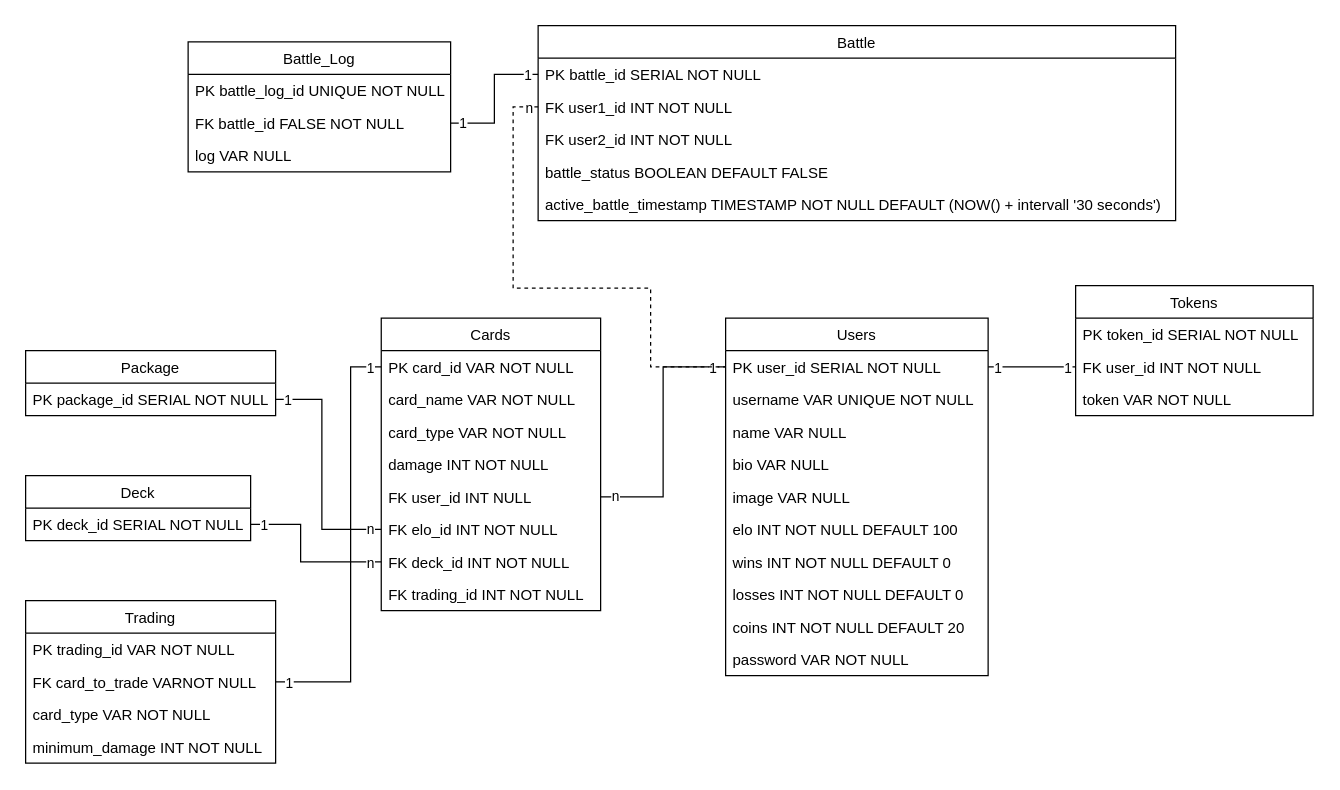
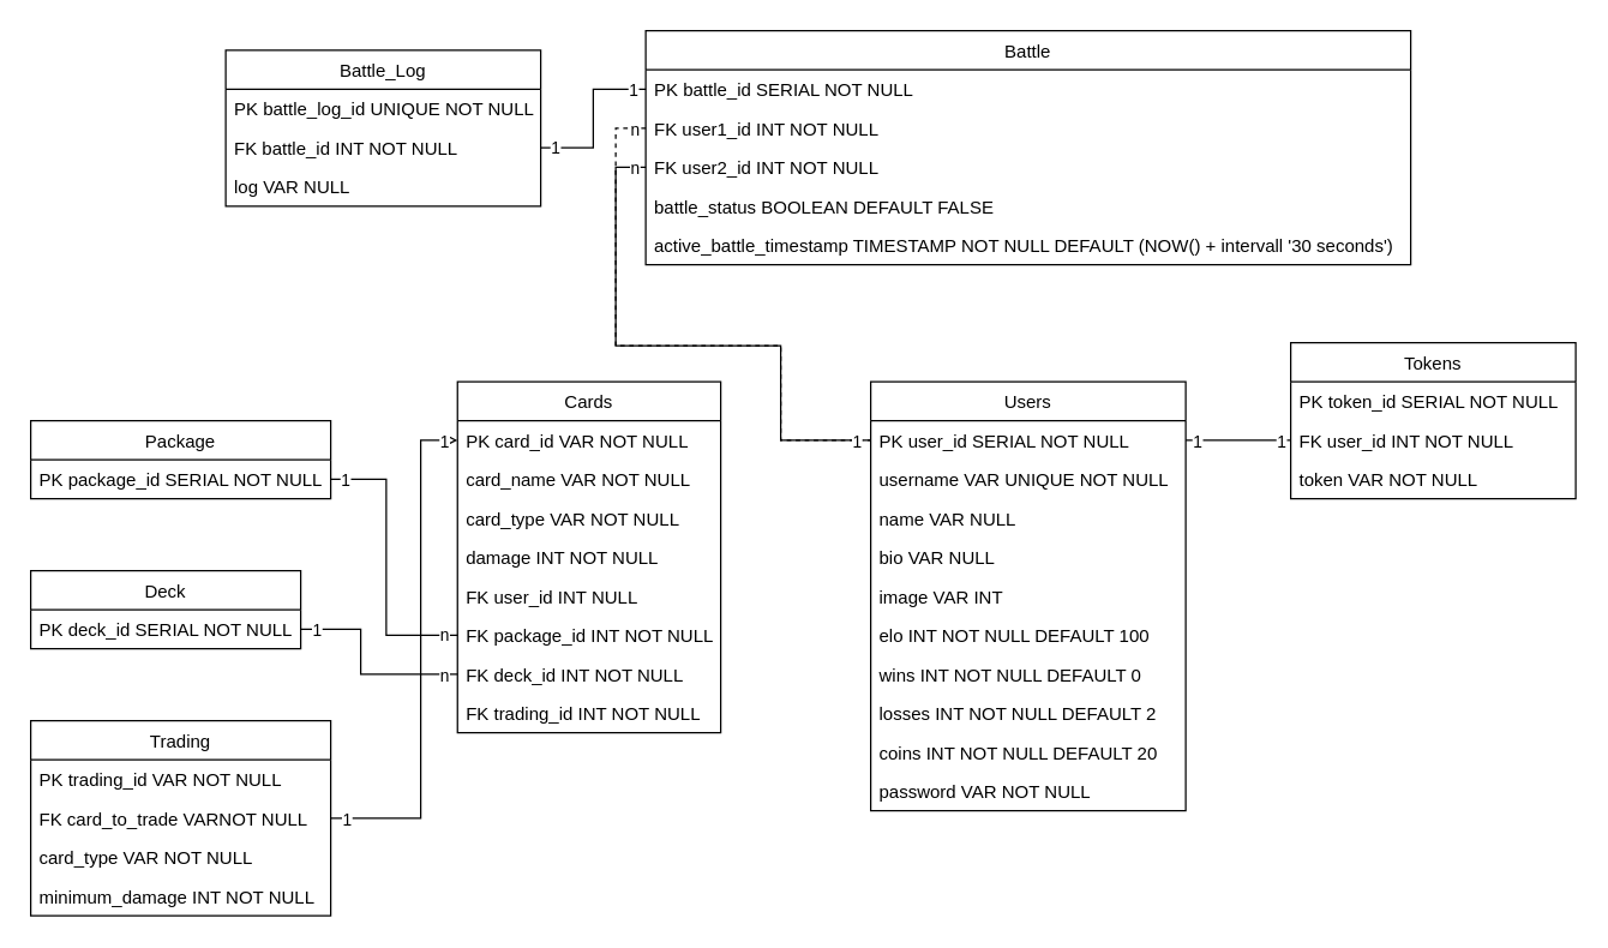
- <mxCell id="43" value="FK battle_id FALSE NOT NULL" style="text;strokeColor=none;fillColor=none;align=left;verticalAlign=top;spacingLeft=4;spacingRight=4;overflow=hidden;rotatable=0;points=[[0,0.5],[1,0.5]];portConstraint=eastwest;" parent="41" vertex="1"><mxGeometry y="52" width="210" height="26" as="geometry" /></mxCell>
+ <mxCell id="43" value="FK battle_id INT NOT NULL" style="text;strokeColor=none;fillColor=none;align=left;verticalAlign=top;spacingLeft=4;spacingRight=4;overflow=hidden;rotatable=0;points=[[0,0.5],[1,0.5]];portConstraint=eastwest;" parent="41" vertex="1"><mxGeometry y="52" width="210" height="26" as="geometry" /></mxCell>
+ <mxCell id="65" style="edgeStyle=orthogonalEdgeStyle;rounded=0;orthogonalLoop=1;jettySize=auto;html=1;entryX=0;entryY=0.5;entryDx=0;entryDy=0;endArrow=none;endFill=0;" parent="1" source="38" target="3" edge="1"><mxGeometry relative="1" as="geometry"><Array as="points"><mxPoint x="410" y="111" /><mxPoint x="410" y="230" /><mxPoint x="520" y="230" /><mxPoint x="520" y="293" /></Array></mxGeometry></mxCell>
+ <mxCell id="66" value="n" style="edgeLabel;html=1;align=center;verticalAlign=middle;resizable=0;points=[];" parent="65" vertex="1" connectable="0"><mxGeometry x="-0.957" relative="1" as="geometry"><mxPoint as="offset" /></mxGeometry></mxCell>
+ <mxCell id="67" value="1" style="edgeLabel;html=1;align=center;verticalAlign=middle;resizable=0;points=[];" parent="65" vertex="1" connectable="0"><mxGeometry x="0.948" relative="1" as="geometry"><mxPoint as="offset" /></mxGeometry></mxCell>
- <mxCell id="60" style="edgeStyle=orthogonalEdgeStyle;rounded=0;orthogonalLoop=1;jettySize=auto;html=1;endArrow=none;endFill=0;" parent="1" source="26" target="14" edge="1"><mxGeometry relative="1" as="geometry"><Array as="points"><mxPoint x="280" y="545" /><mxPoint x="280" y="293" /></Array></mxGeometry></mxCell>
+ <mxCell id="60" style="edgeStyle=orthogonalEdgeStyle;rounded=0;orthogonalLoop=1;jettySize=auto;html=1;endArrow=classic;endFill=0;" parent="1" source="26" target="14" edge="1"><mxGeometry relative="1" as="geometry"><Array as="points"><mxPoint x="280" y="545" /><mxPoint x="280" y="293" /></Array></mxGeometry></mxCell>
- <mxCell id="48" style="edgeStyle=orthogonalEdgeStyle;rounded=0;orthogonalLoop=1;jettySize=auto;html=1;endArrow=none;endFill=0;entryX=0;entryY=0.5;entryDx=0;entryDy=0;" parent="1" source="18" target="3" edge="1"><mxGeometry relative="1" as="geometry" /></mxCell>
- <mxCell id="49" value="n" style="edgeLabel;html=1;align=center;verticalAlign=middle;resizable=0;points=[];" parent="48" vertex="1" connectable="0"><mxGeometry x="-0.888" y="1" relative="1" as="geometry"><mxPoint as="offset" /></mxGeometry></mxCell>
- <mxCell id="50" value="1" style="edgeLabel;html=1;align=center;verticalAlign=middle;resizable=0;points=[];" parent="48" vertex="1" connectable="0"><mxGeometry x="0.888" relative="1" as="geometry"><mxPoint as="offset" /></mxGeometry></mxCell>
- <mxCell id="7" value="image VAR NULL" style="text;strokeColor=none;fillColor=none;align=left;verticalAlign=top;spacingLeft=4;spacingRight=4;overflow=hidden;rotatable=0;points=[[0,0.5],[1,0.5]];portConstraint=eastwest;" parent="2" vertex="1"><mxGeometry y="130" width="210" height="26" as="geometry" /></mxCell>
+ <mxCell id="7" value="image VAR INT" style="text;strokeColor=none;fillColor=none;align=left;verticalAlign=top;spacingLeft=4;spacingRight=4;overflow=hidden;rotatable=0;points=[[0,0.5],[1,0.5]];portConstraint=eastwest;" parent="2" vertex="1"><mxGeometry y="130" width="210" height="26" as="geometry" /></mxCell>
- <mxCell id="19" value="FK elo_id INT NOT NULL" style="text;strokeColor=none;fillColor=none;align=left;verticalAlign=top;spacingLeft=4;spacingRight=4;overflow=hidden;rotatable=0;points=[[0,0.5],[1,0.5]];portConstraint=eastwest;" parent="13" vertex="1"><mxGeometry y="156" width="175.5" height="26" as="geometry" /></mxCell>
+ <mxCell id="19" value="FK package_id INT NOT NULL" style="text;strokeColor=none;fillColor=none;align=left;verticalAlign=top;spacingLeft=4;spacingRight=4;overflow=hidden;rotatable=0;points=[[0,0.5],[1,0.5]];portConstraint=eastwest;" parent="13" vertex="1"><mxGeometry y="156" width="175.5" height="26" as="geometry" /></mxCell>
- <mxCell id="10" value="losses INT NOT NULL DEFAULT 0" style="text;strokeColor=none;fillColor=none;align=left;verticalAlign=top;spacingLeft=4;spacingRight=4;overflow=hidden;rotatable=0;points=[[0,0.5],[1,0.5]];portConstraint=eastwest;" parent="2" vertex="1"><mxGeometry y="208" width="210" height="26" as="geometry" /></mxCell>
+ <mxCell id="10" value="losses INT NOT NULL DEFAULT 2" style="text;strokeColor=none;fillColor=none;align=left;verticalAlign=top;spacingLeft=4;spacingRight=4;overflow=hidden;rotatable=0;points=[[0,0.5],[1,0.5]];portConstraint=eastwest;" parent="2" vertex="1"><mxGeometry y="208" width="210" height="26" as="geometry" /></mxCell>
